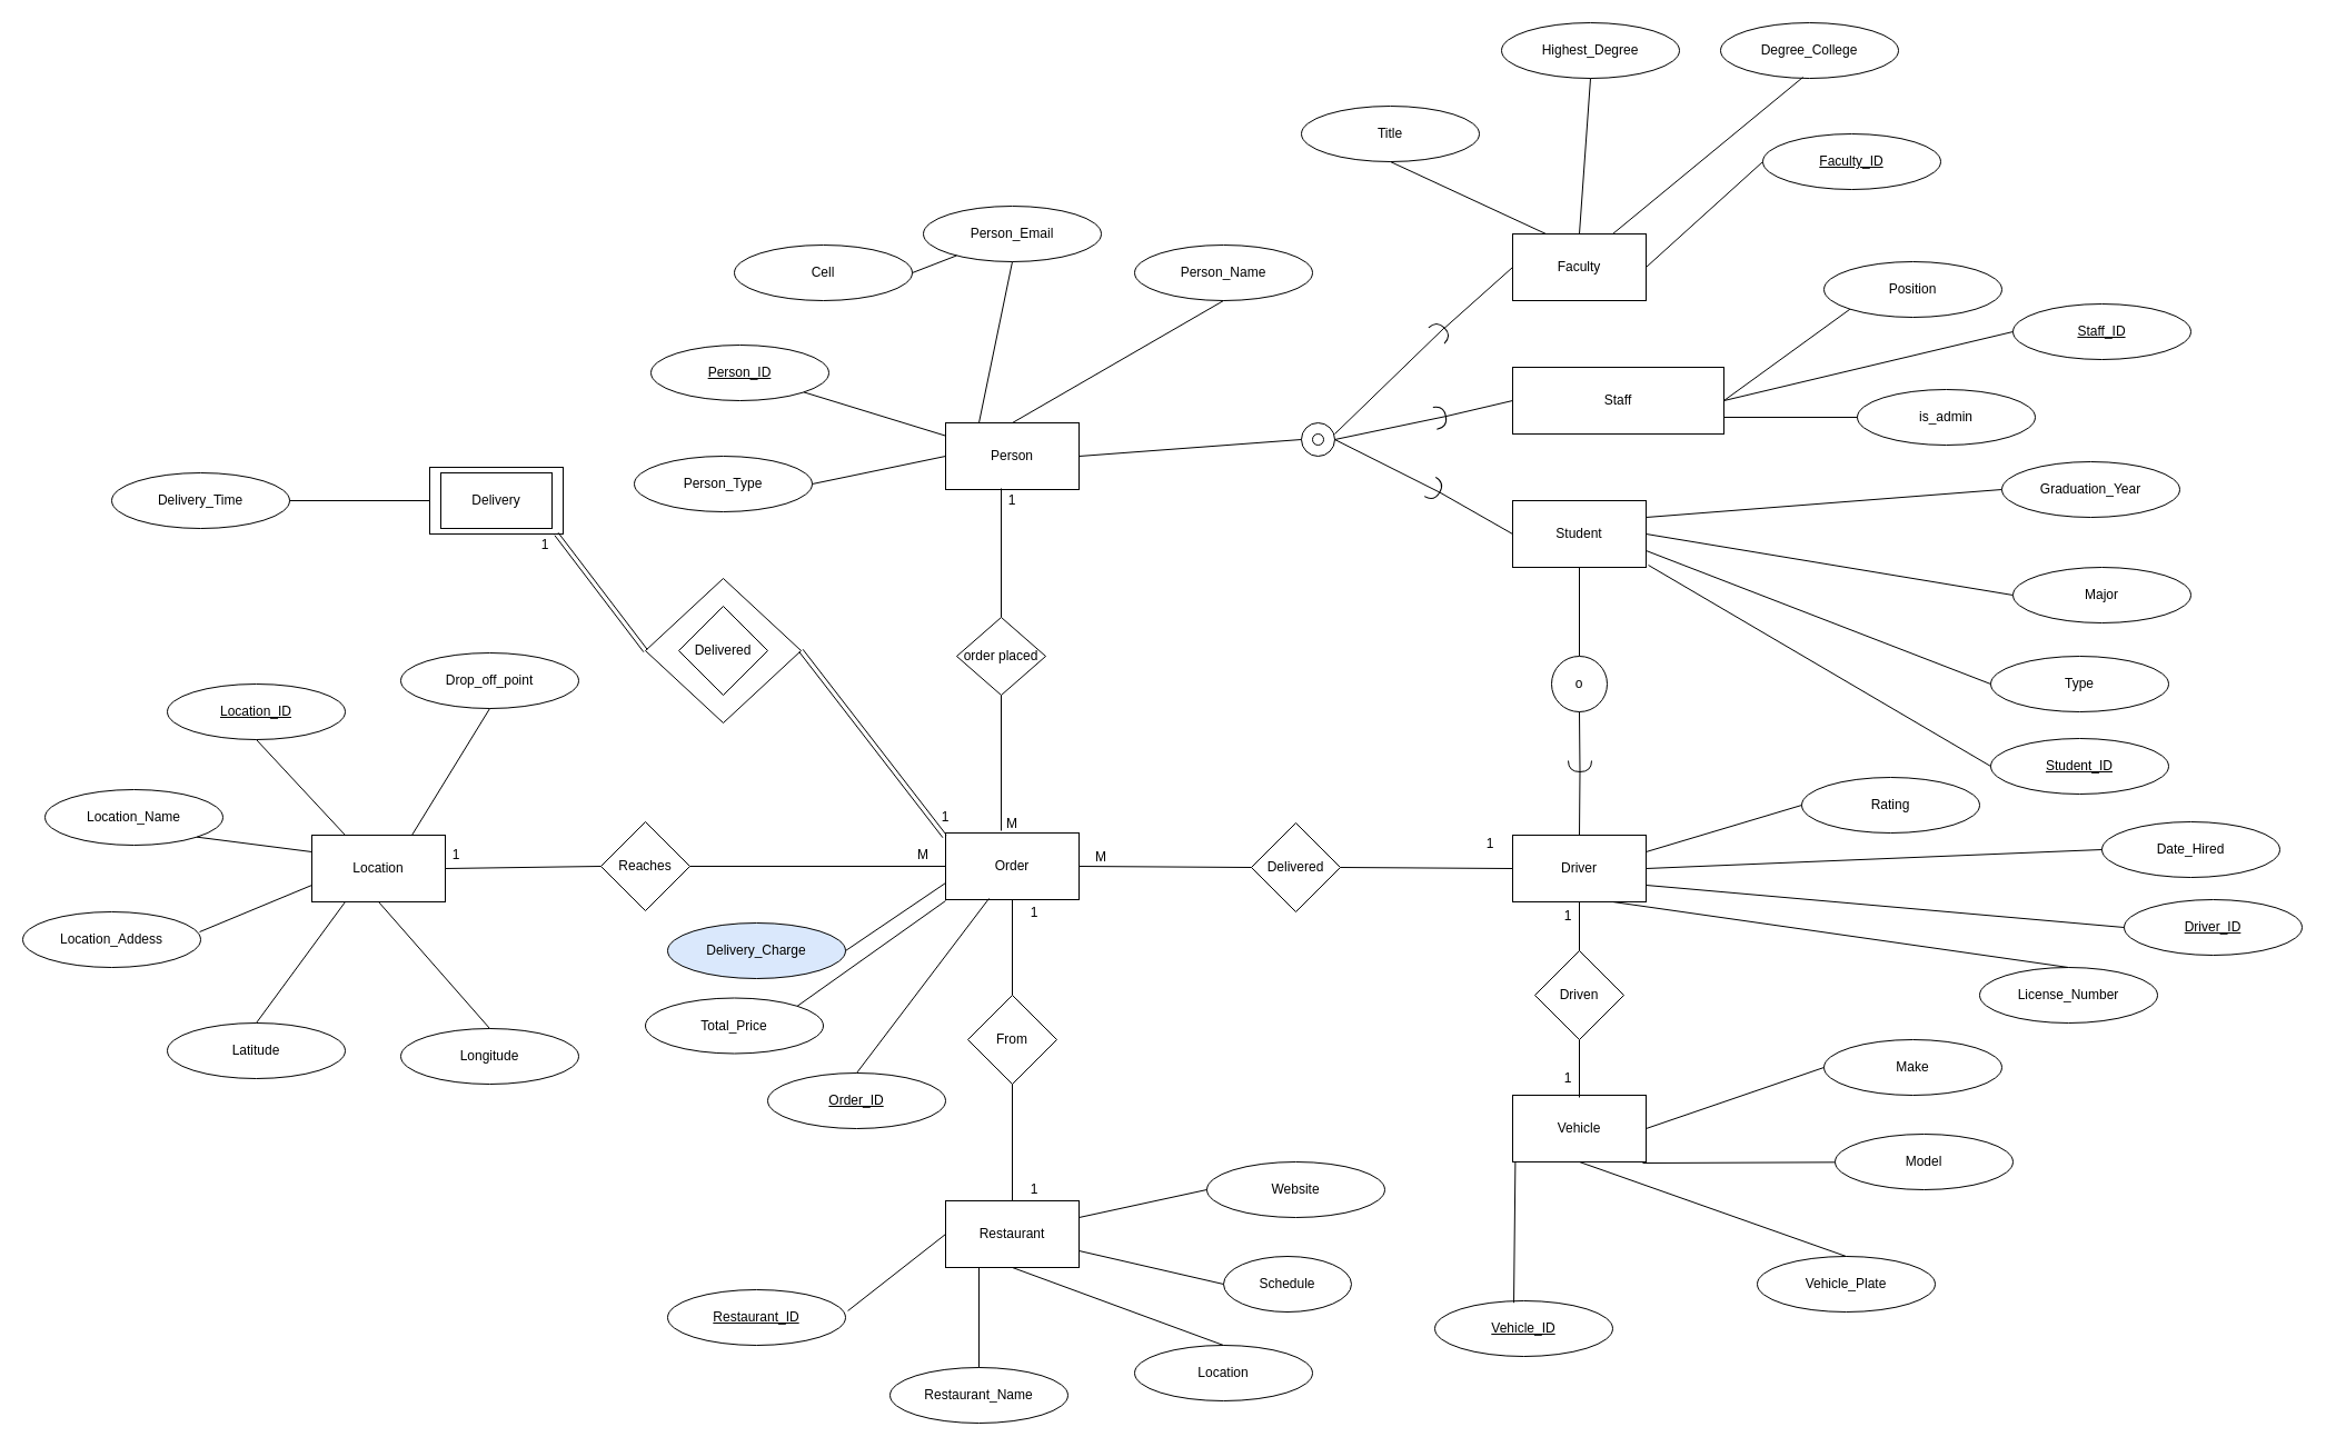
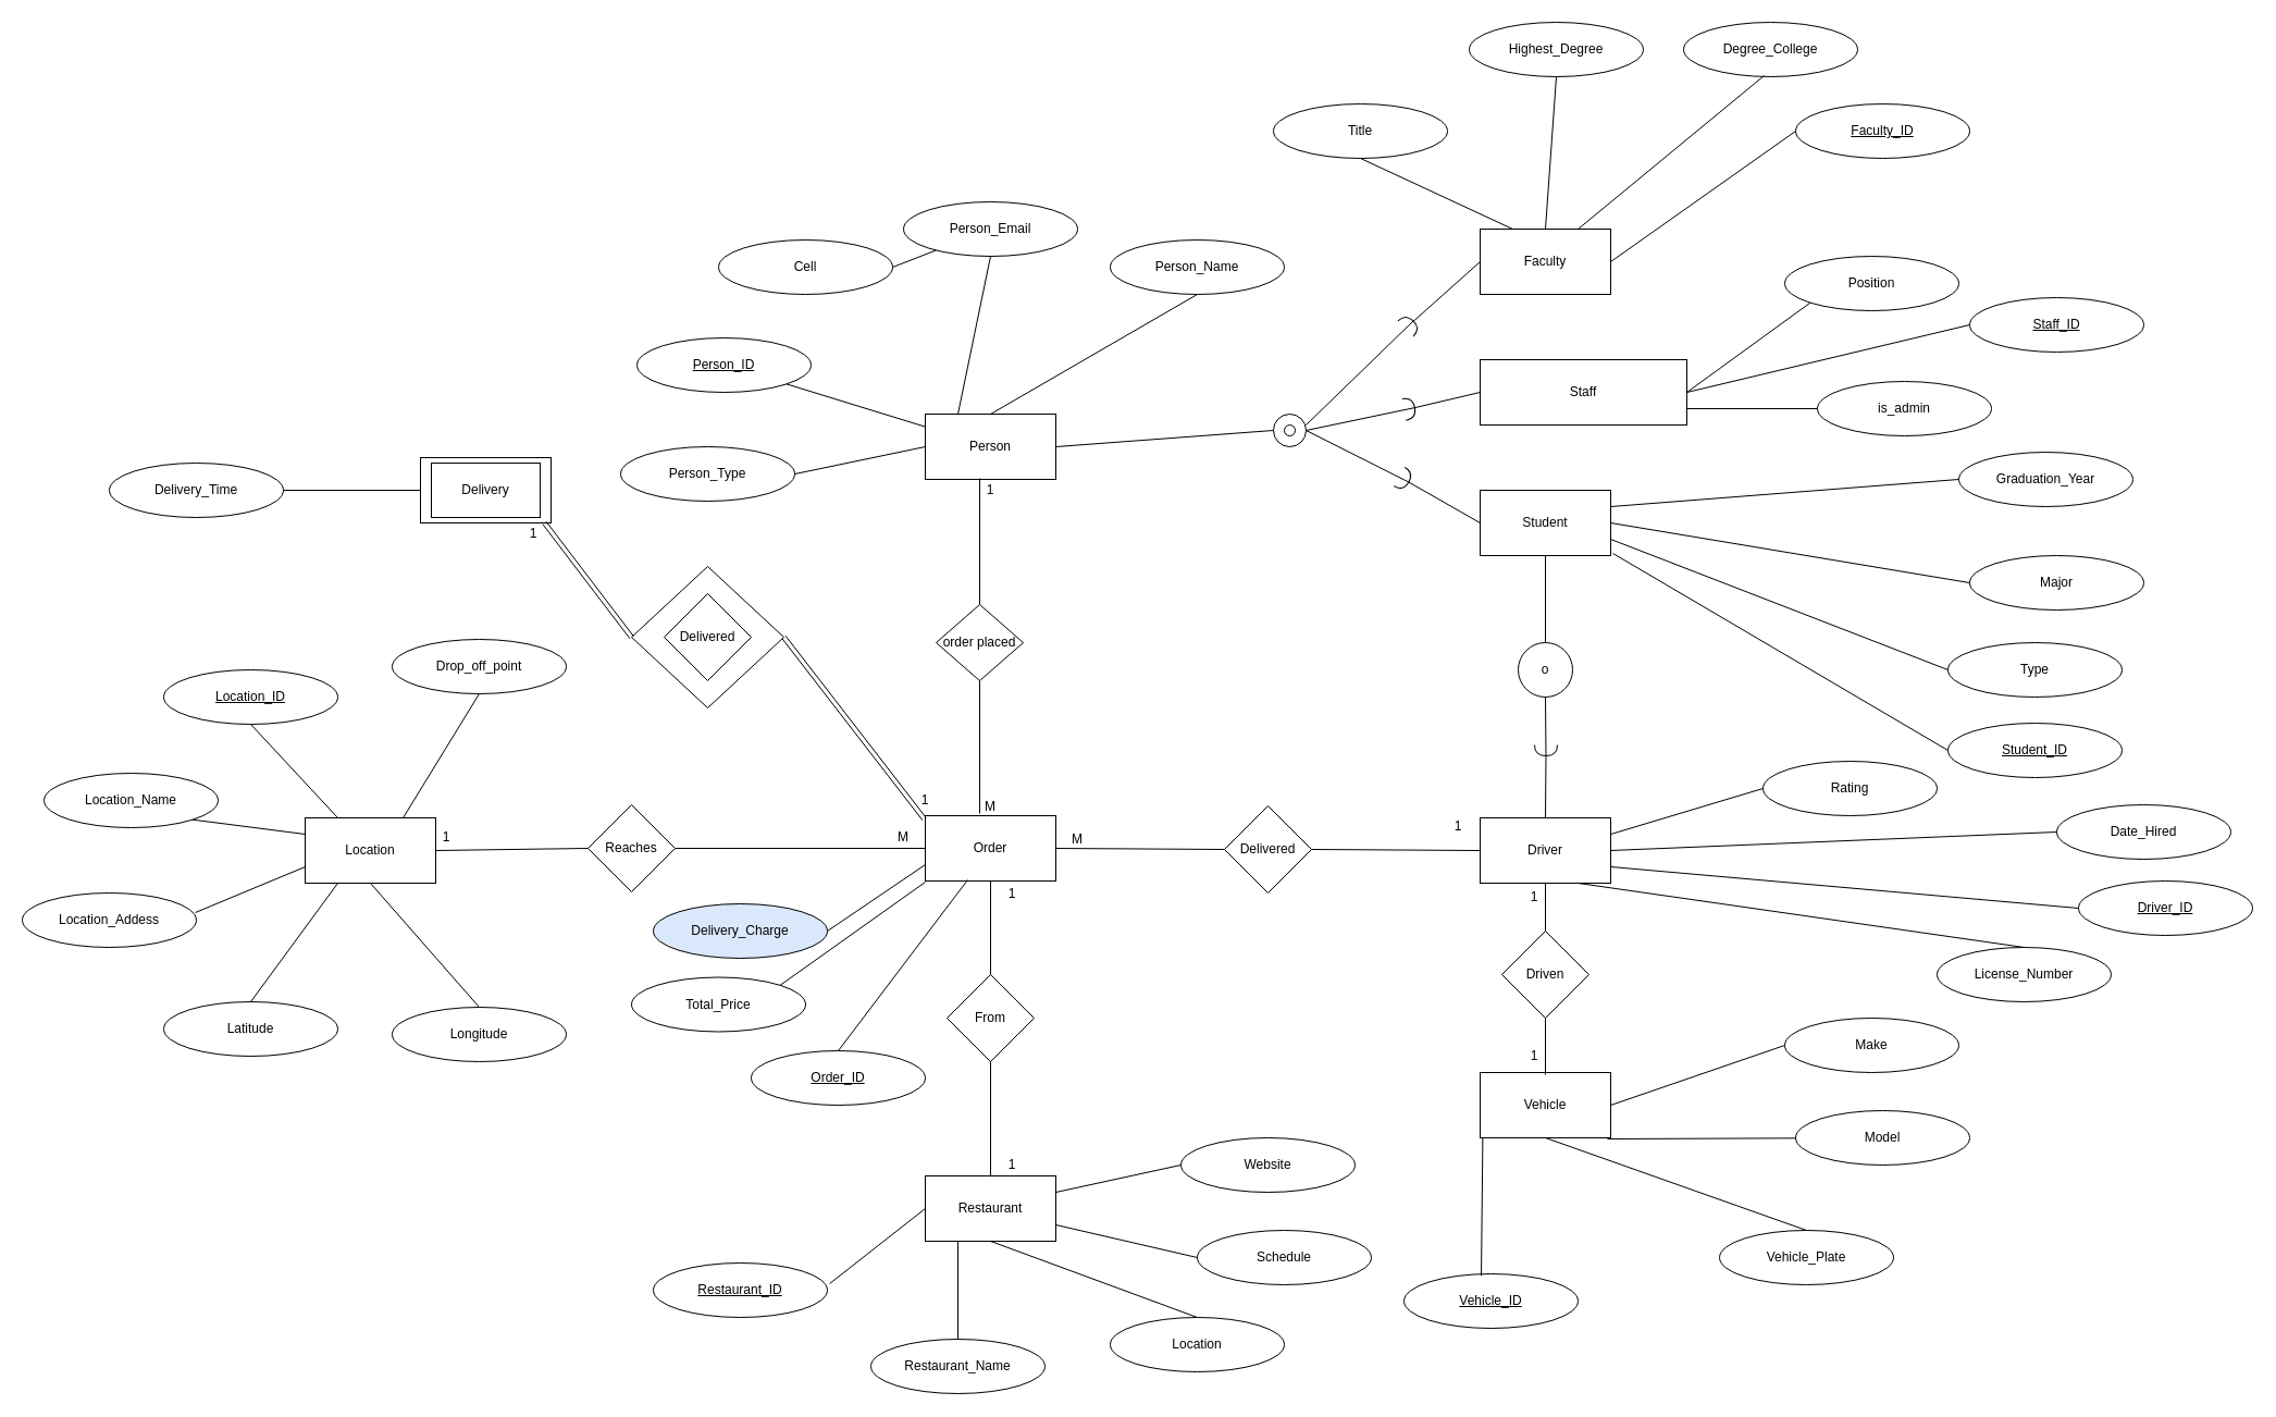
- <mxCell id="111" value="&lt;u&gt;Faculty_ID&lt;/u&gt;" style="ellipse;whiteSpace=wrap;html=1;" parent="1" vertex="1"><mxGeometry x="1585" y="120" width="160" height="50" as="geometry" /></mxCell>
+ <mxCell id="111" value="&lt;u&gt;Faculty_ID&lt;/u&gt;" style="ellipse;whiteSpace=wrap;html=1;" parent="1" vertex="1"><mxGeometry x="1650" y="95" width="160" height="50" as="geometry" /></mxCell>
- <mxCell id="71" value="Schedule" style="ellipse;whiteSpace=wrap;html=1;" parent="1" vertex="1"><mxGeometry x="1100" y="1130" width="115" height="50" as="geometry" /></mxCell>
+ <mxCell id="71" value="Schedule" style="ellipse;whiteSpace=wrap;html=1;" parent="1" vertex="1"><mxGeometry x="1100" y="1130" width="160" height="50" as="geometry" /></mxCell>
